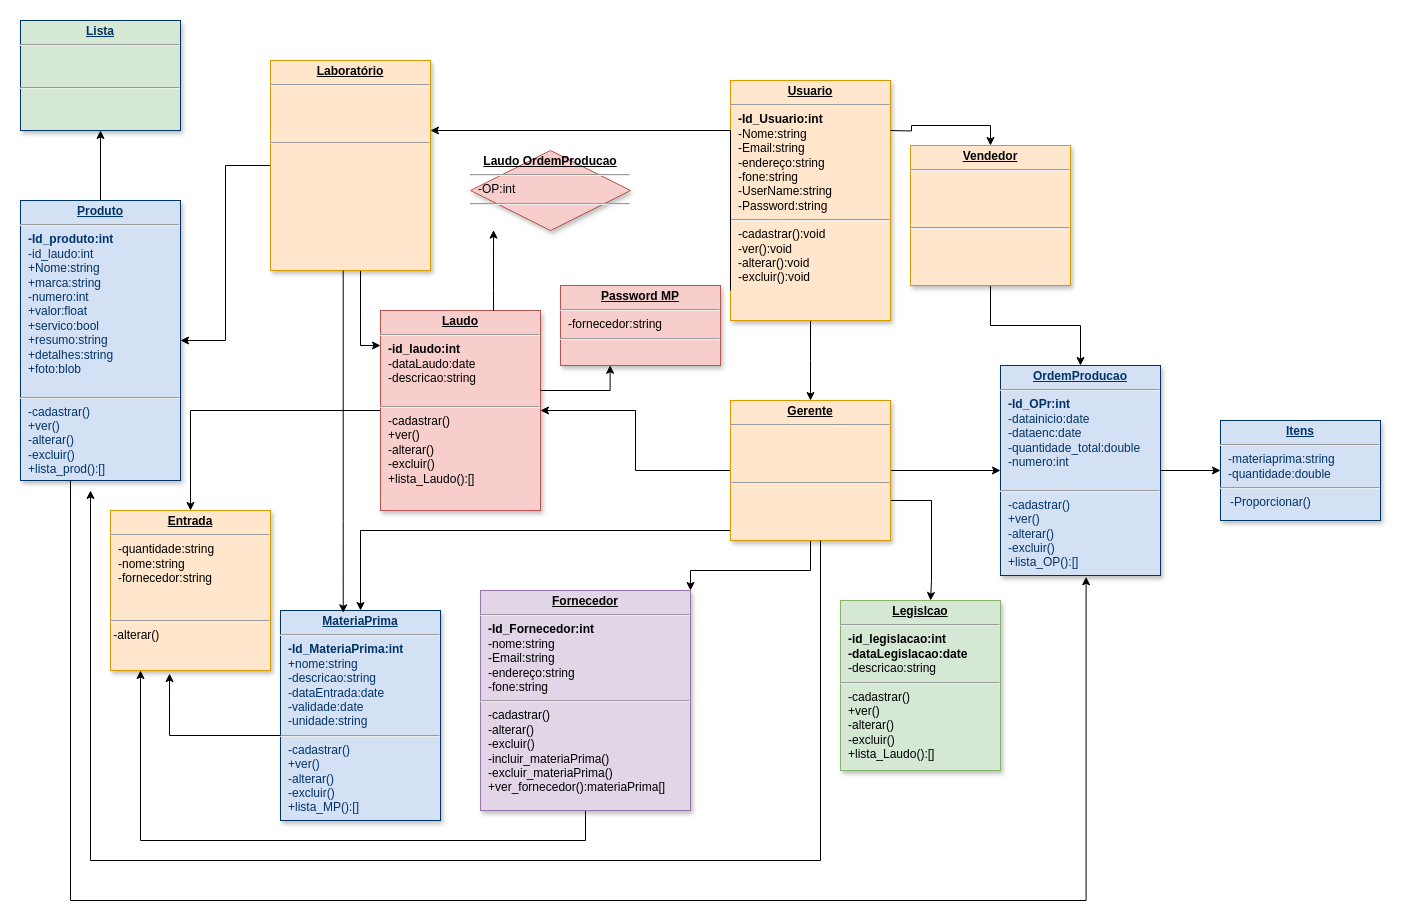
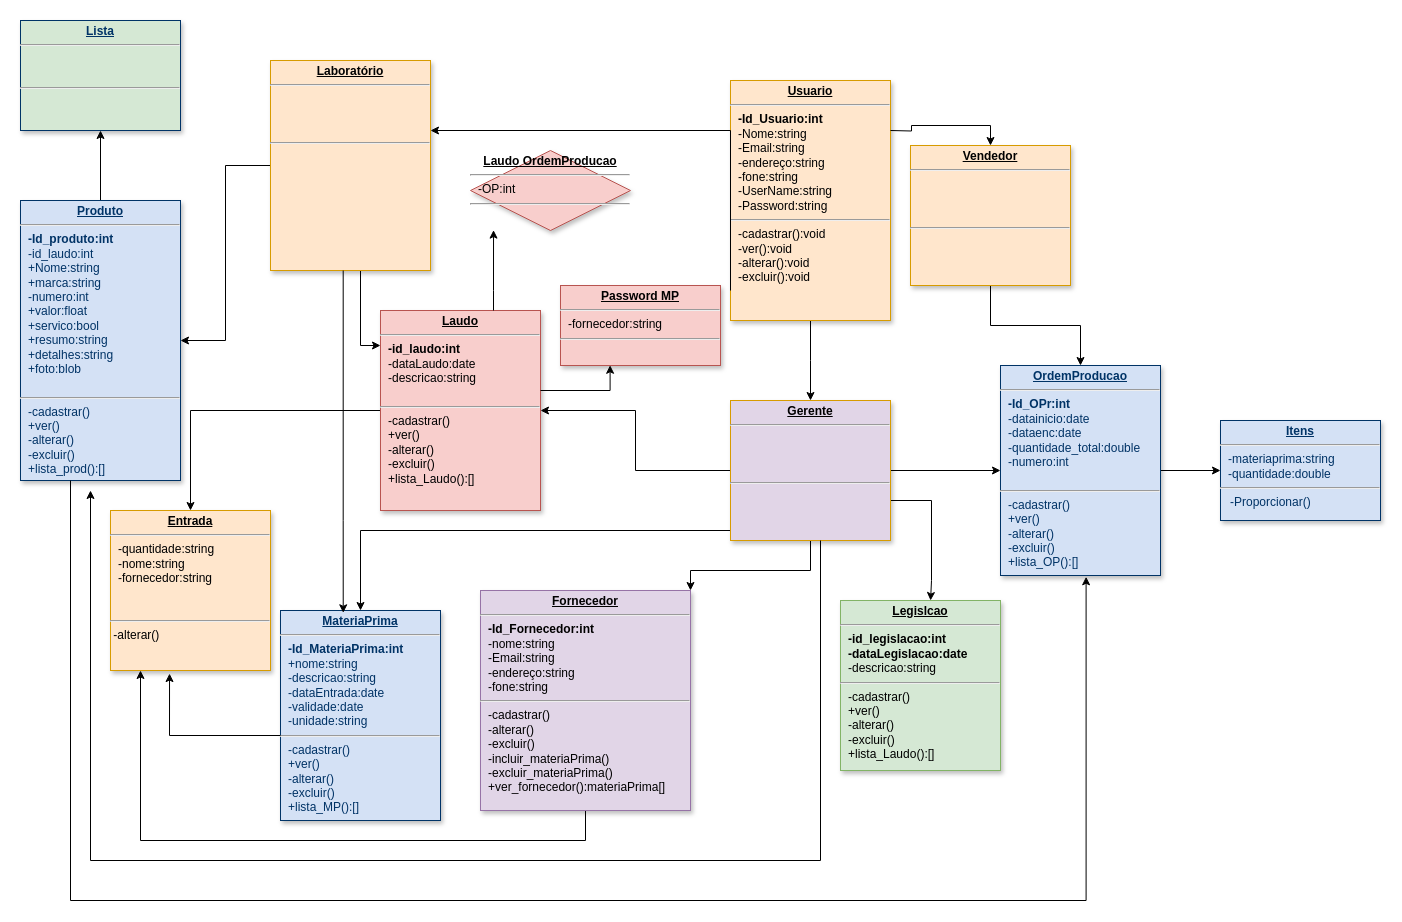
- <mxCell id="26" value="&lt;p style=&quot;margin: 0px; margin-top: 4px; text-align: center; text-decoration: underline;&quot;&gt;&lt;b&gt;Gerente&lt;/b&gt;&lt;/p&gt;&lt;hr&gt;&lt;p style=&quot;margin: 0px; margin-left: 8px;&quot;&gt;&lt;br&gt;&lt;/p&gt;&lt;p style=&quot;margin: 0px; margin-left: 8px;&quot;&gt;&lt;br&gt;&lt;/p&gt;&lt;p style=&quot;margin: 0px; margin-left: 8px;&quot;&gt;&lt;br&gt;&lt;/p&gt;&lt;hr&gt;&lt;br&gt;&lt;p style=&quot;border-color: var(--border-color); margin: 0px 0px 0px 8px;&quot;&gt;&lt;br style=&quot;border-color: var(--border-color);&quot;&gt;&lt;/p&gt;" style="verticalAlign=top;align=left;overflow=fill;fontSize=12;fontFamily=Helvetica;html=1;strokeColor=#d79b00;shadow=1;fillColor=#ffe6cc;" vertex="1" parent="1"><mxGeometry x="730" y="400" width="160" height="140" as="geometry" /></mxCell>
+ <mxCell id="26" value="&lt;p style=&quot;margin: 0px; margin-top: 4px; text-align: center; text-decoration: underline;&quot;&gt;&lt;b&gt;Gerente&lt;/b&gt;&lt;/p&gt;&lt;hr&gt;&lt;p style=&quot;margin: 0px; margin-left: 8px;&quot;&gt;&lt;br&gt;&lt;/p&gt;&lt;p style=&quot;margin: 0px; margin-left: 8px;&quot;&gt;&lt;br&gt;&lt;/p&gt;&lt;p style=&quot;margin: 0px; margin-left: 8px;&quot;&gt;&lt;br&gt;&lt;/p&gt;&lt;hr&gt;&lt;br&gt;&lt;p style=&quot;border-color: var(--border-color); margin: 0px 0px 0px 8px;&quot;&gt;&lt;br style=&quot;border-color: var(--border-color);&quot;&gt;&lt;/p&gt;" style="verticalAlign=top;align=left;overflow=fill;fontSize=12;fontFamily=Helvetica;html=1;strokeColor=#d79b00;shadow=1;fillColor=#e1d5e7;" vertex="1" parent="1"><mxGeometry x="730" y="400" width="160" height="140" as="geometry" /></mxCell>
